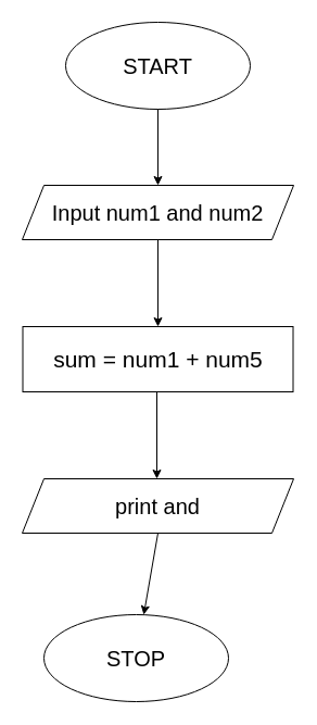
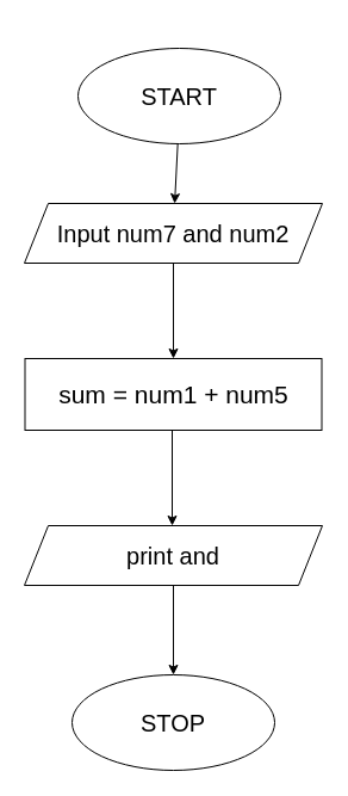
- <mxCell id="2" value="&lt;font style=&quot;font-size: 20px;&quot;&gt;START&lt;/font&gt;" style="ellipse;whiteSpace=wrap;html=1;" vertex="1" parent="1"><mxGeometry x="60" y="20" width="170" height="80" as="geometry" /></mxCell>
+ <mxCell id="2" value="&lt;font style=&quot;font-size: 20px;&quot;&gt;START&lt;/font&gt;" style="ellipse;whiteSpace=wrap;html=1;" vertex="1" parent="1"><mxGeometry x="65" y="40" width="170" height="80" as="geometry" /></mxCell>
- <mxCell id="3" value="&lt;font style=&quot;font-size: 20px;&quot;&gt;Input num1 and num2&lt;/font&gt;" style="shape=parallelogram;perimeter=parallelogramPerimeter;whiteSpace=wrap;html=1;fixedSize=1;" vertex="1" parent="1"><mxGeometry x="20" y="170" width="250" height="50" as="geometry" /></mxCell>
+ <mxCell id="3" value="&lt;font style=&quot;font-size: 20px;&quot;&gt;Input num7 and num2&lt;/font&gt;" style="shape=parallelogram;perimeter=parallelogramPerimeter;whiteSpace=wrap;html=1;fixedSize=1;" vertex="1" parent="1"><mxGeometry x="20" y="170" width="250" height="50" as="geometry" /></mxCell>
- <mxCell id="6" value="&lt;font style=&quot;font-size: 20px;&quot;&gt;STOP&lt;/font&gt;" style="ellipse;whiteSpace=wrap;html=1;" vertex="1" parent="1"><mxGeometry x="40" y="565" width="170" height="80" as="geometry" /></mxCell>
+ <mxCell id="6" value="&lt;font style=&quot;font-size: 20px;&quot;&gt;STOP&lt;/font&gt;" style="ellipse;whiteSpace=wrap;html=1;" vertex="1" parent="1"><mxGeometry x="60" y="565" width="170" height="80" as="geometry" /></mxCell>
